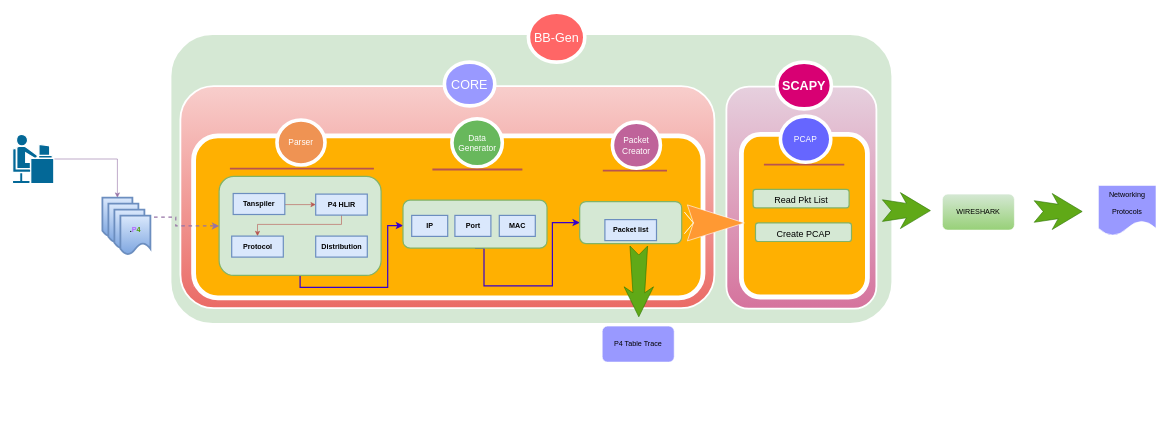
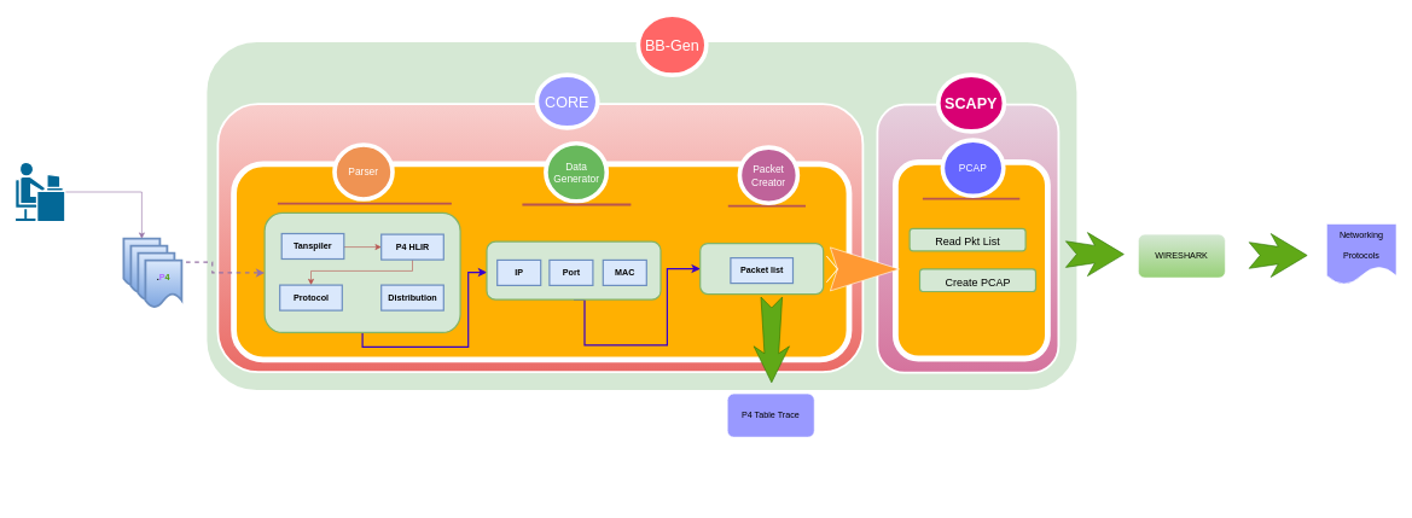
- <mxCell id="28" value="&lt;b&gt;Packet list&lt;/b&gt;" style="rounded=0;whiteSpace=wrap;html=1;strokeWidth=2;fillColor=#dae8fc;strokeColor=#6c8ebf;" parent="1" vertex="1"><mxGeometry x="1007.5" y="365.5" width="86" height="35" as="geometry" /></mxCell>
+ <mxCell id="28" value="&lt;b&gt;Packet list&lt;/b&gt;" style="rounded=0;whiteSpace=wrap;html=1;strokeWidth=2;fillColor=#dae8fc;strokeColor=#6c8ebf;" parent="1" vertex="1"><mxGeometry x="1007.5" y="355.5" width="86" height="35" as="geometry" /></mxCell>
- <mxCell id="31" value="&lt;font style=&quot;font-size: 15px&quot;&gt;Create PCAP&lt;/font&gt;" style="whiteSpace=wrap;html=1;rounded=1;shadow=0;strokeWidth=2;fontSize=20;align=center;fillColor=#d5e8d4;strokeColor=#82b366;" parent="1" vertex="1"><mxGeometry x="1258.5" y="371" width="160" height="31" as="geometry" /></mxCell>
+ <mxCell id="31" value="&lt;font style=&quot;font-size: 15px&quot;&gt;Create PCAP&lt;/font&gt;" style="whiteSpace=wrap;html=1;rounded=1;shadow=0;strokeWidth=2;fontSize=20;align=center;fillColor=#d5e8d4;strokeColor=#82b366;" parent="1" vertex="1"><mxGeometry x="1268.5" y="371" width="160" height="31" as="geometry" /></mxCell>
